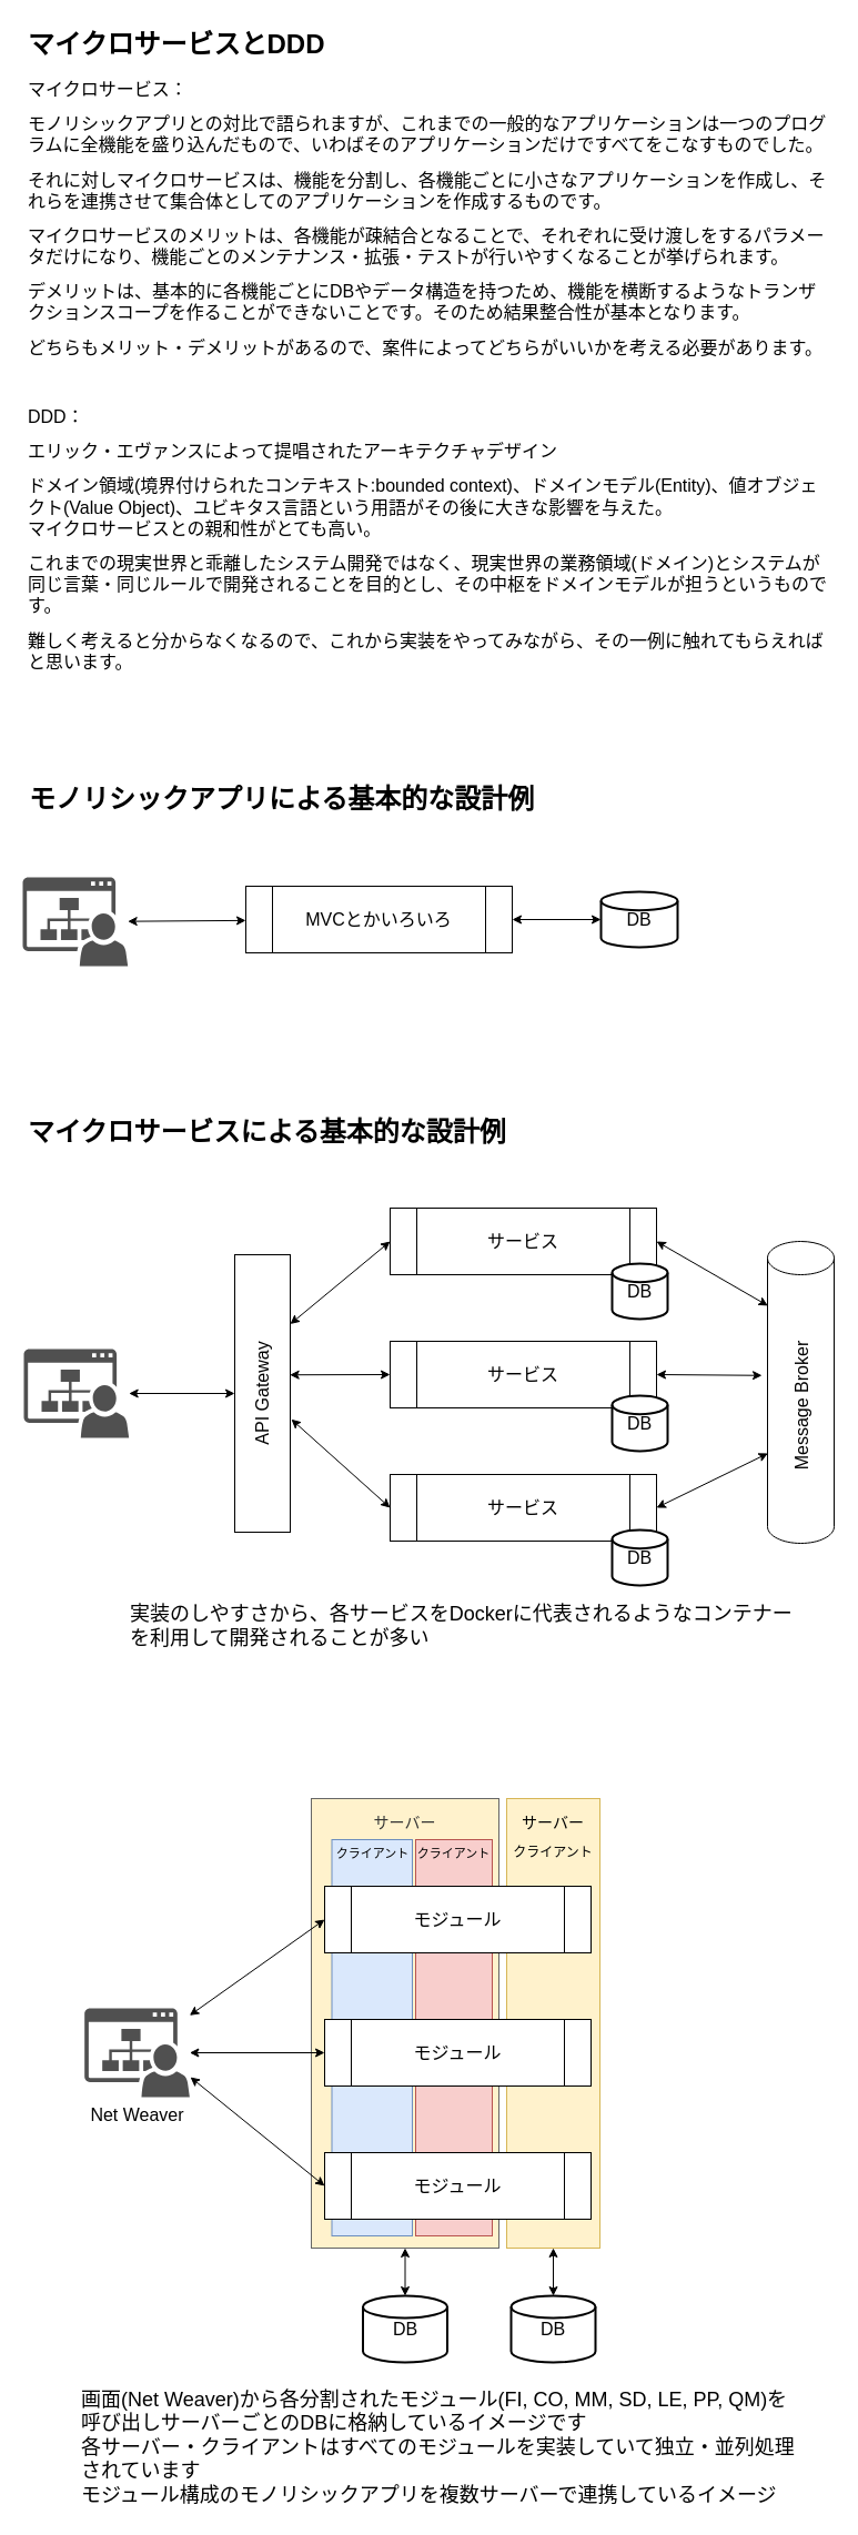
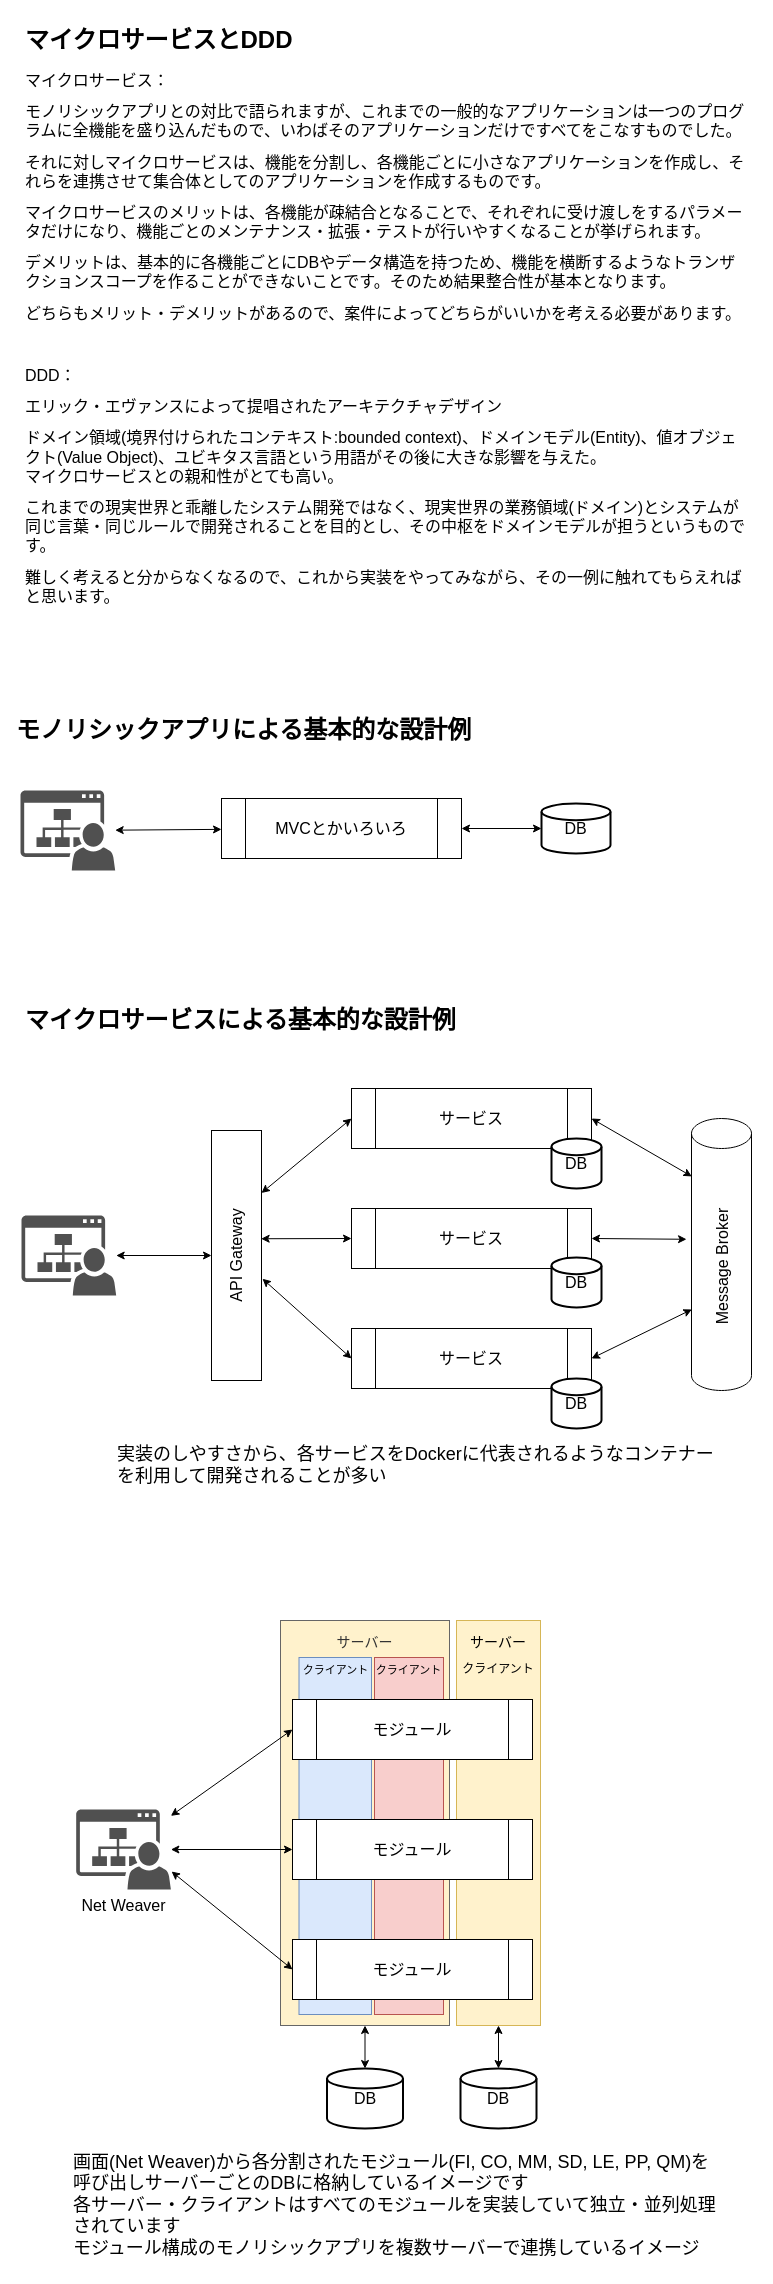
- <mxCell id="24" value="&lt;h1 style=&quot;font-size: 24px;&quot;&gt;&lt;font style=&quot;font-size: 24px;&quot;&gt;モノリシックアプリによる基本的な設計例&lt;/font&gt;&lt;/h1&gt;" style="text;html=1;strokeColor=none;fillColor=none;spacing=5;spacingTop=-20;whiteSpace=wrap;overflow=hidden;rounded=0;fontSize=16;" parent="1" vertex="1"><mxGeometry x="21" y="700" width="710" height="40" as="geometry" /></mxCell>
+ <mxCell id="24" value="&lt;h1 style=&quot;font-size: 24px;&quot;&gt;&lt;font style=&quot;font-size: 24px;&quot;&gt;モノリシックアプリによる基本的な設計例&lt;/font&gt;&lt;/h1&gt;" style="text;html=1;strokeColor=none;fillColor=none;spacing=5;spacingTop=-20;whiteSpace=wrap;overflow=hidden;rounded=0;fontSize=16;" parent="1" vertex="1"><mxGeometry x="11" y="710" width="710" height="40" as="geometry" /></mxCell>
